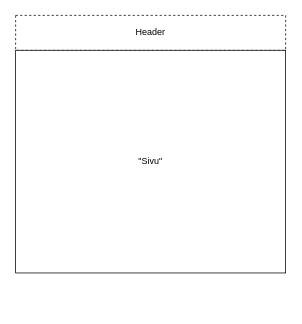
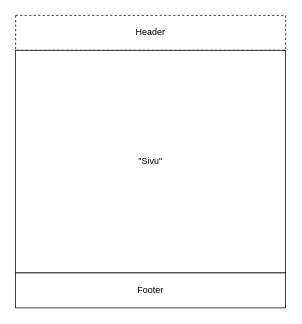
+ <mxCell id="5" value="Footer" style="rounded=0;whiteSpace=wrap;html=1;" vertex="1" parent="2"><mxGeometry y="343.433" width="360" height="46.567" as="geometry" /></mxCell>
